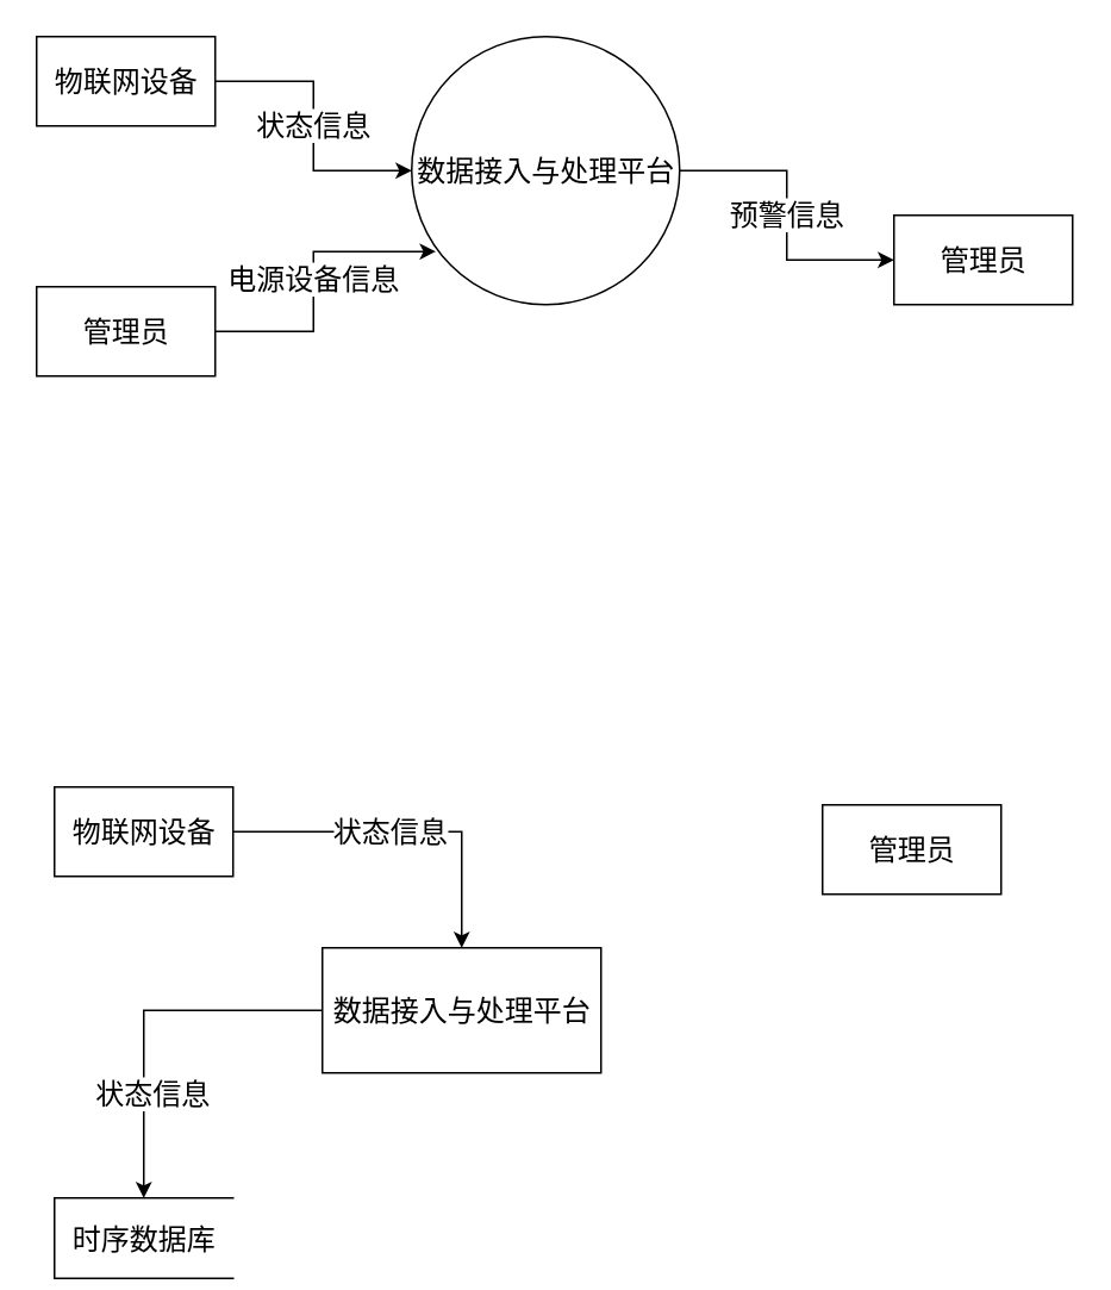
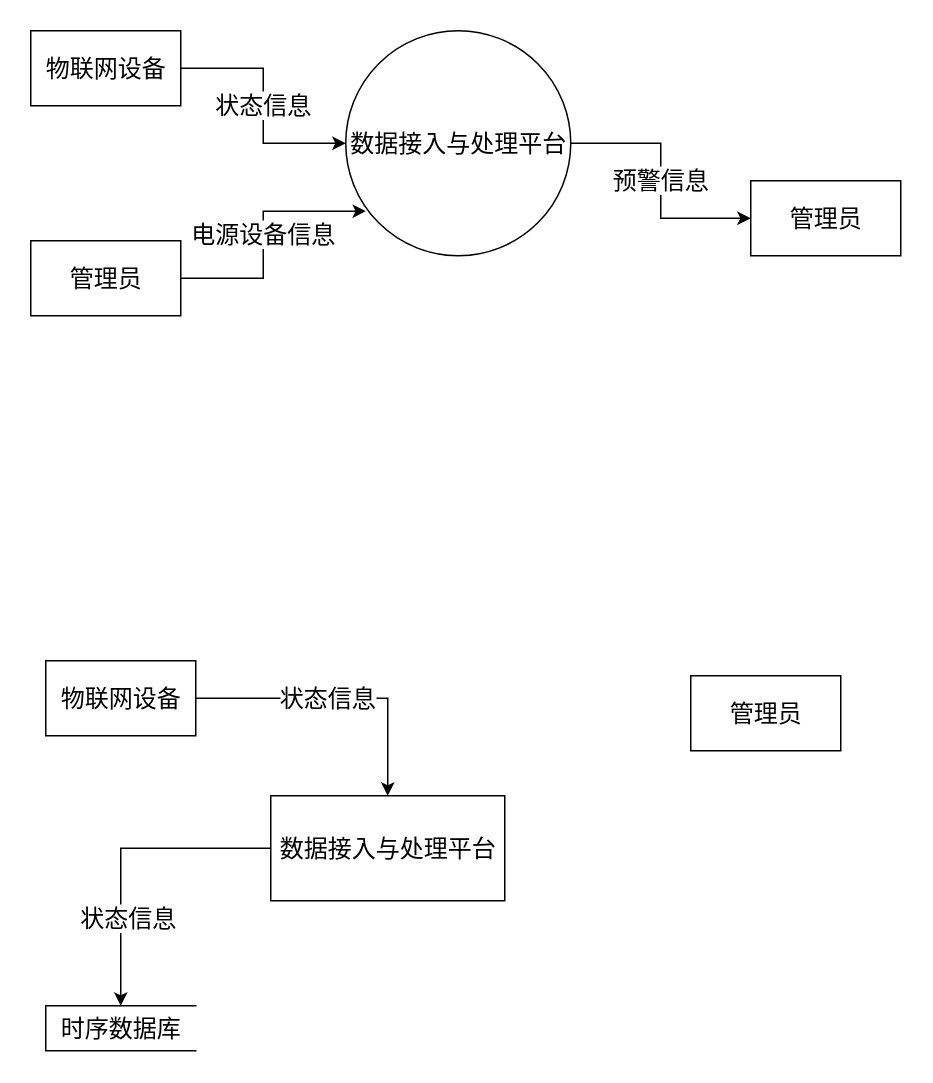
- <mxCell id="15" value="时序数据库" style="html=1;dashed=0;whitespace=wrap;shape=partialRectangle;right=0;fontSize=16;" vertex="1" parent="1"><mxGeometry x="30" y="670" width="100" height="45" as="geometry" /></mxCell>
+ <mxCell id="15" value="时序数据库" style="html=1;dashed=0;whitespace=wrap;shape=partialRectangle;right=0;fontSize=16;" vertex="1" parent="1"><mxGeometry x="30" y="670" width="100" height="30" as="geometry" /></mxCell>
